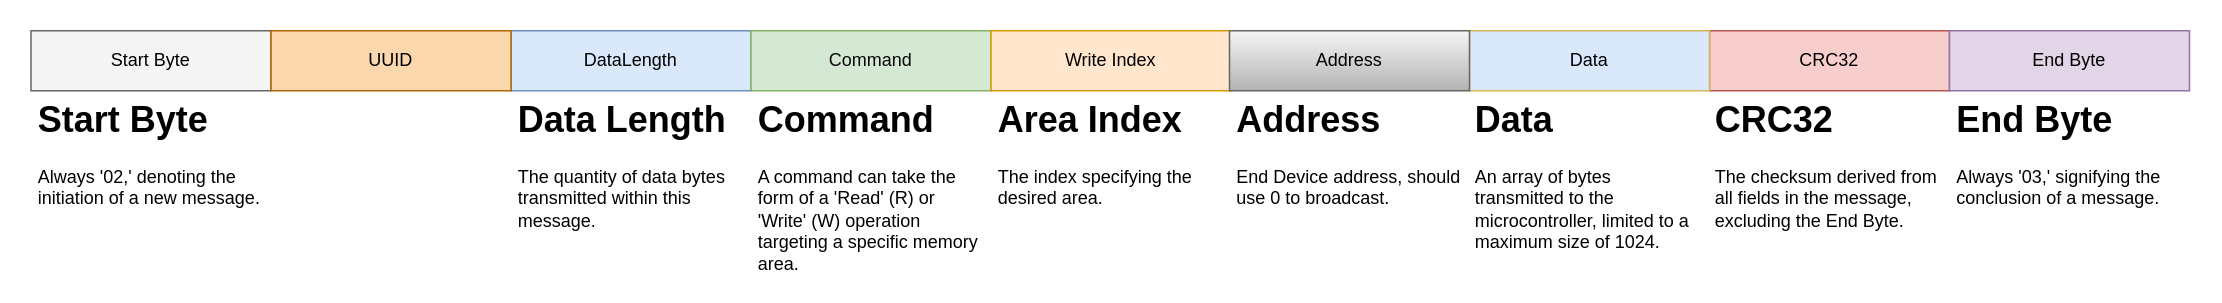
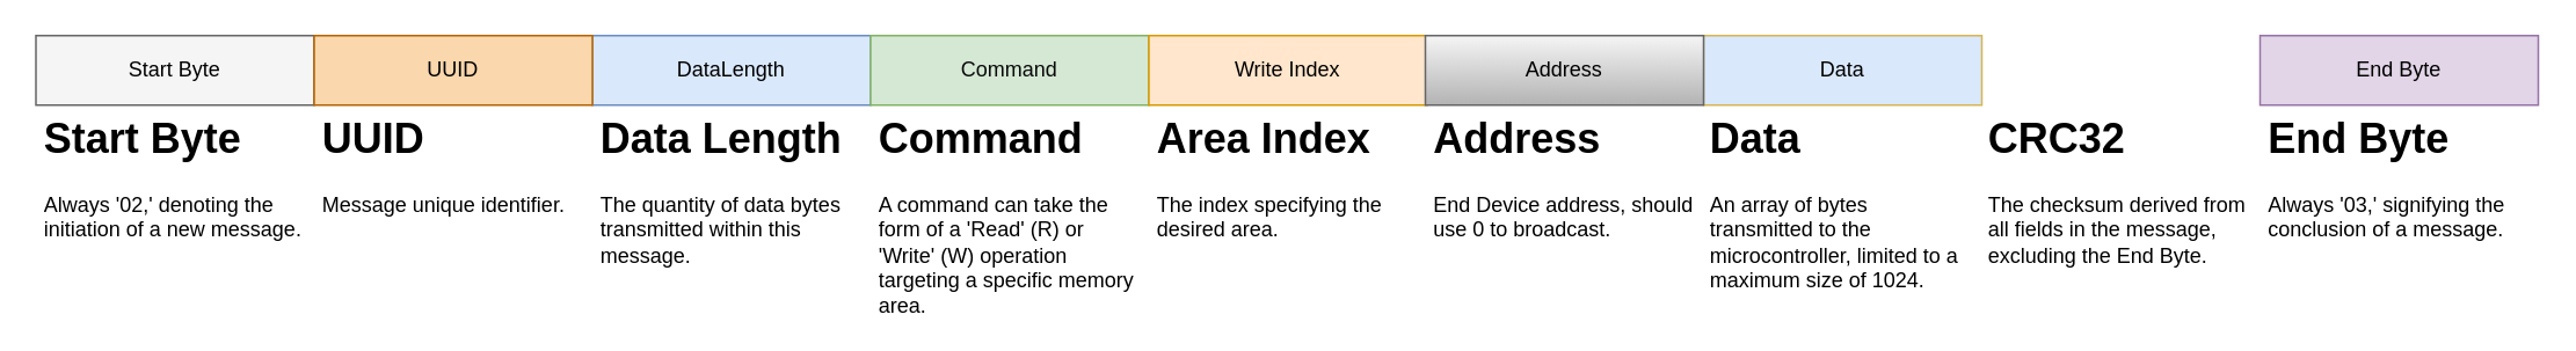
- <mxCell id="6" value="CRC32" style="rounded=0;whiteSpace=wrap;html=1;fillColor=#f8cecc;strokeColor=#b85450;fontColor=#000000;" parent="1" vertex="1"><mxGeometry x="1139" y="20" width="160" height="40" as="geometry" /></mxCell>
+ <mxCell id="19" value="&lt;h1&gt;UUID&lt;/h1&gt;&lt;p&gt;Message unique identifier.&lt;/p&gt;" style="text;html=1;strokeColor=none;fillColor=none;spacing=5;spacingTop=-20;whiteSpace=wrap;overflow=hidden;rounded=0;" vertex="1" parent="1"><mxGeometry x="180" y="60" width="160" height="120" as="geometry" /></mxCell>
